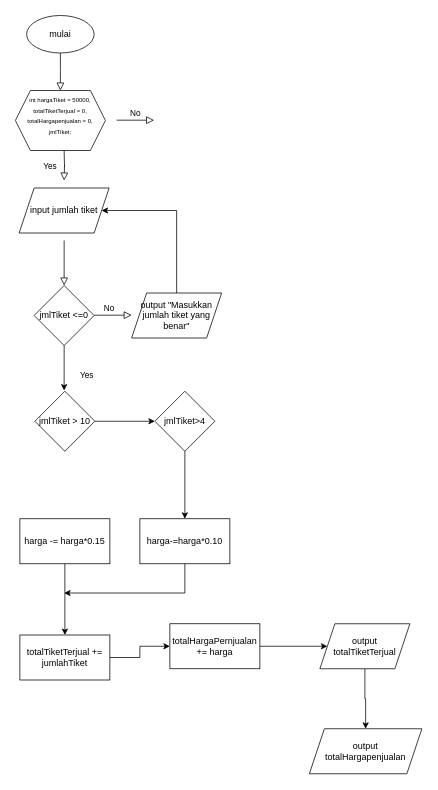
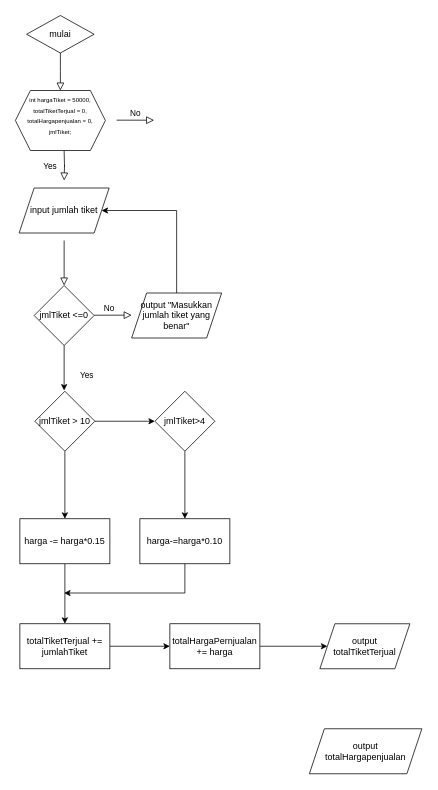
- <mxCell id="7" value="mulai" style="ellipse;whiteSpace=wrap;html=1;" vertex="1" parent="1"><mxGeometry x="35" y="20" width="90" height="50" as="geometry" /></mxCell>
+ <mxCell id="7" value="mulai" style="rhombus;whiteSpace=wrap;html=1;" vertex="1" parent="1"><mxGeometry x="35" y="20" width="90" height="50" as="geometry" /></mxCell>
+ <mxCell id="15" value="" style="edgeStyle=orthogonalEdgeStyle;rounded=0;orthogonalLoop=1;jettySize=auto;html=1;" edge="1" parent="1" source="16" target="21"><mxGeometry relative="1" as="geometry" /></mxCell>
- <mxCell id="23" value="totalTiketTerjual += jumlahTiket" style="whiteSpace=wrap;html=1;" vertex="1" parent="1"><mxGeometry x="26" y="846" width="120" height="60" as="geometry" /></mxCell>
+ <mxCell id="23" value="totalTiketTerjual += jumlahTiket" style="whiteSpace=wrap;html=1;" vertex="1" parent="1"><mxGeometry x="26" y="831" width="120" height="60" as="geometry" /></mxCell>
- <mxCell id="27" value="" style="edgeStyle=orthogonalEdgeStyle;rounded=0;orthogonalLoop=1;jettySize=auto;html=1;" edge="1" parent="1" source="28" target="29"><mxGeometry relative="1" as="geometry" /></mxCell>
